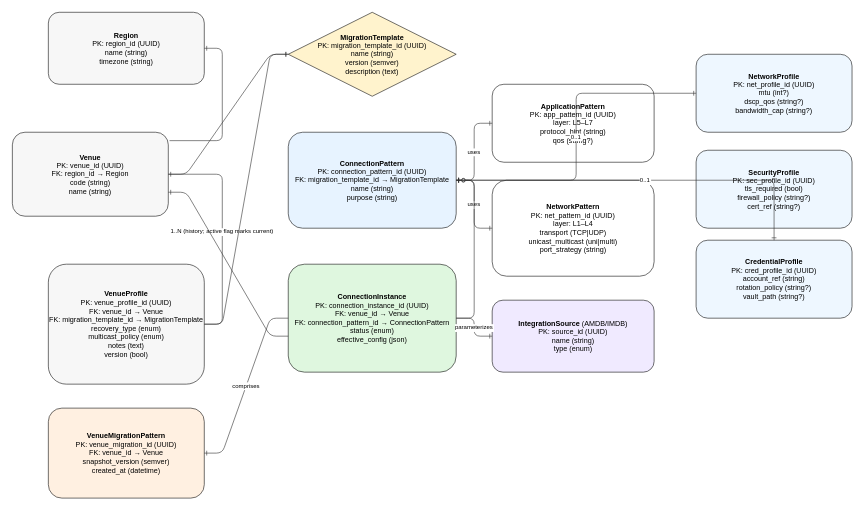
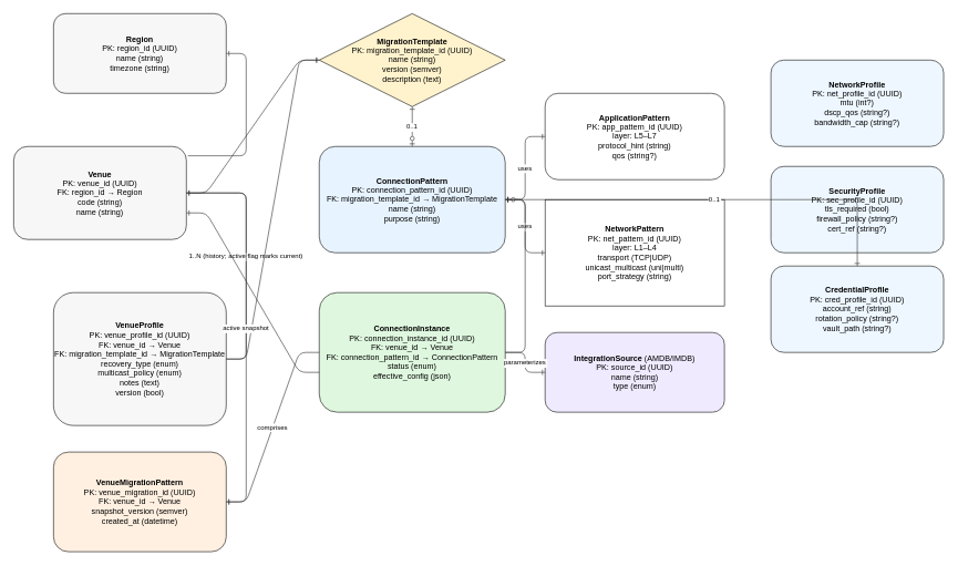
- <mxCell id="21" value="0..1" style="edgeStyle=orthogonalEdgeStyle;startArrow=ERzeroToOne;endArrow=ERone;startFill=0;endFill=0;strokeColor=#333333;fontSize=10;" parent="1" source="6" target="9" edge="1"><mxGeometry relative="1" as="geometry" /></mxCell>
+ <mxCell id="21" value="0..1" style="edgeStyle=orthogonalEdgeStyle;startArrow=ERzeroToOne;endArrow=ERone;startFill=0;endFill=0;strokeColor=#333333;fontSize=10;" parent="1" source="6" target="5" edge="1"><mxGeometry relative="1" as="geometry" /></mxCell>
- <mxCell id="8" value="&lt;b&gt;NetworkPattern&lt;/b&gt;&lt;br/&gt;PK: net_pattern_id (UUID)&lt;br/&gt;layer: L1–L4&lt;br/&gt;transport (TCP|UDP)&lt;br/&gt;unicast_multicast (uni|multi)&lt;br/&gt;port_strategy (string)" style="whiteSpace=wrap;html=1;rounded=1;strokeColor=#111111;fillColor=#ffffff;fontSize=12;" parent="1" vertex="1"><mxGeometry x="820" y="300" width="270" height="160" as="geometry" /></mxCell>
+ <mxCell id="8" value="&lt;b&gt;NetworkPattern&lt;/b&gt;&lt;br/&gt;PK: net_pattern_id (UUID)&lt;br/&gt;layer: L1–L4&lt;br/&gt;transport (TCP|UDP)&lt;br/&gt;unicast_multicast (uni|multi)&lt;br/&gt;port_strategy (string)" style="whiteSpace=wrap;html=1;strokeColor=#111111;fillColor=#ffffff;fontSize=12;rounded=0;" parent="1" vertex="1"><mxGeometry x="820" y="300" width="270" height="160" as="geometry" /></mxCell>
+ <mxCell id="26" value="active snapshot" style="edgeStyle=entityRelationEdgeStyle;startArrow=ERone;endArrow=ERone;startFill=0;endFill=0;strokeColor=#333333;fontSize=10;" parent="1" source="3" target="14" edge="1"><mxGeometry relative="1" as="geometry" /></mxCell>
